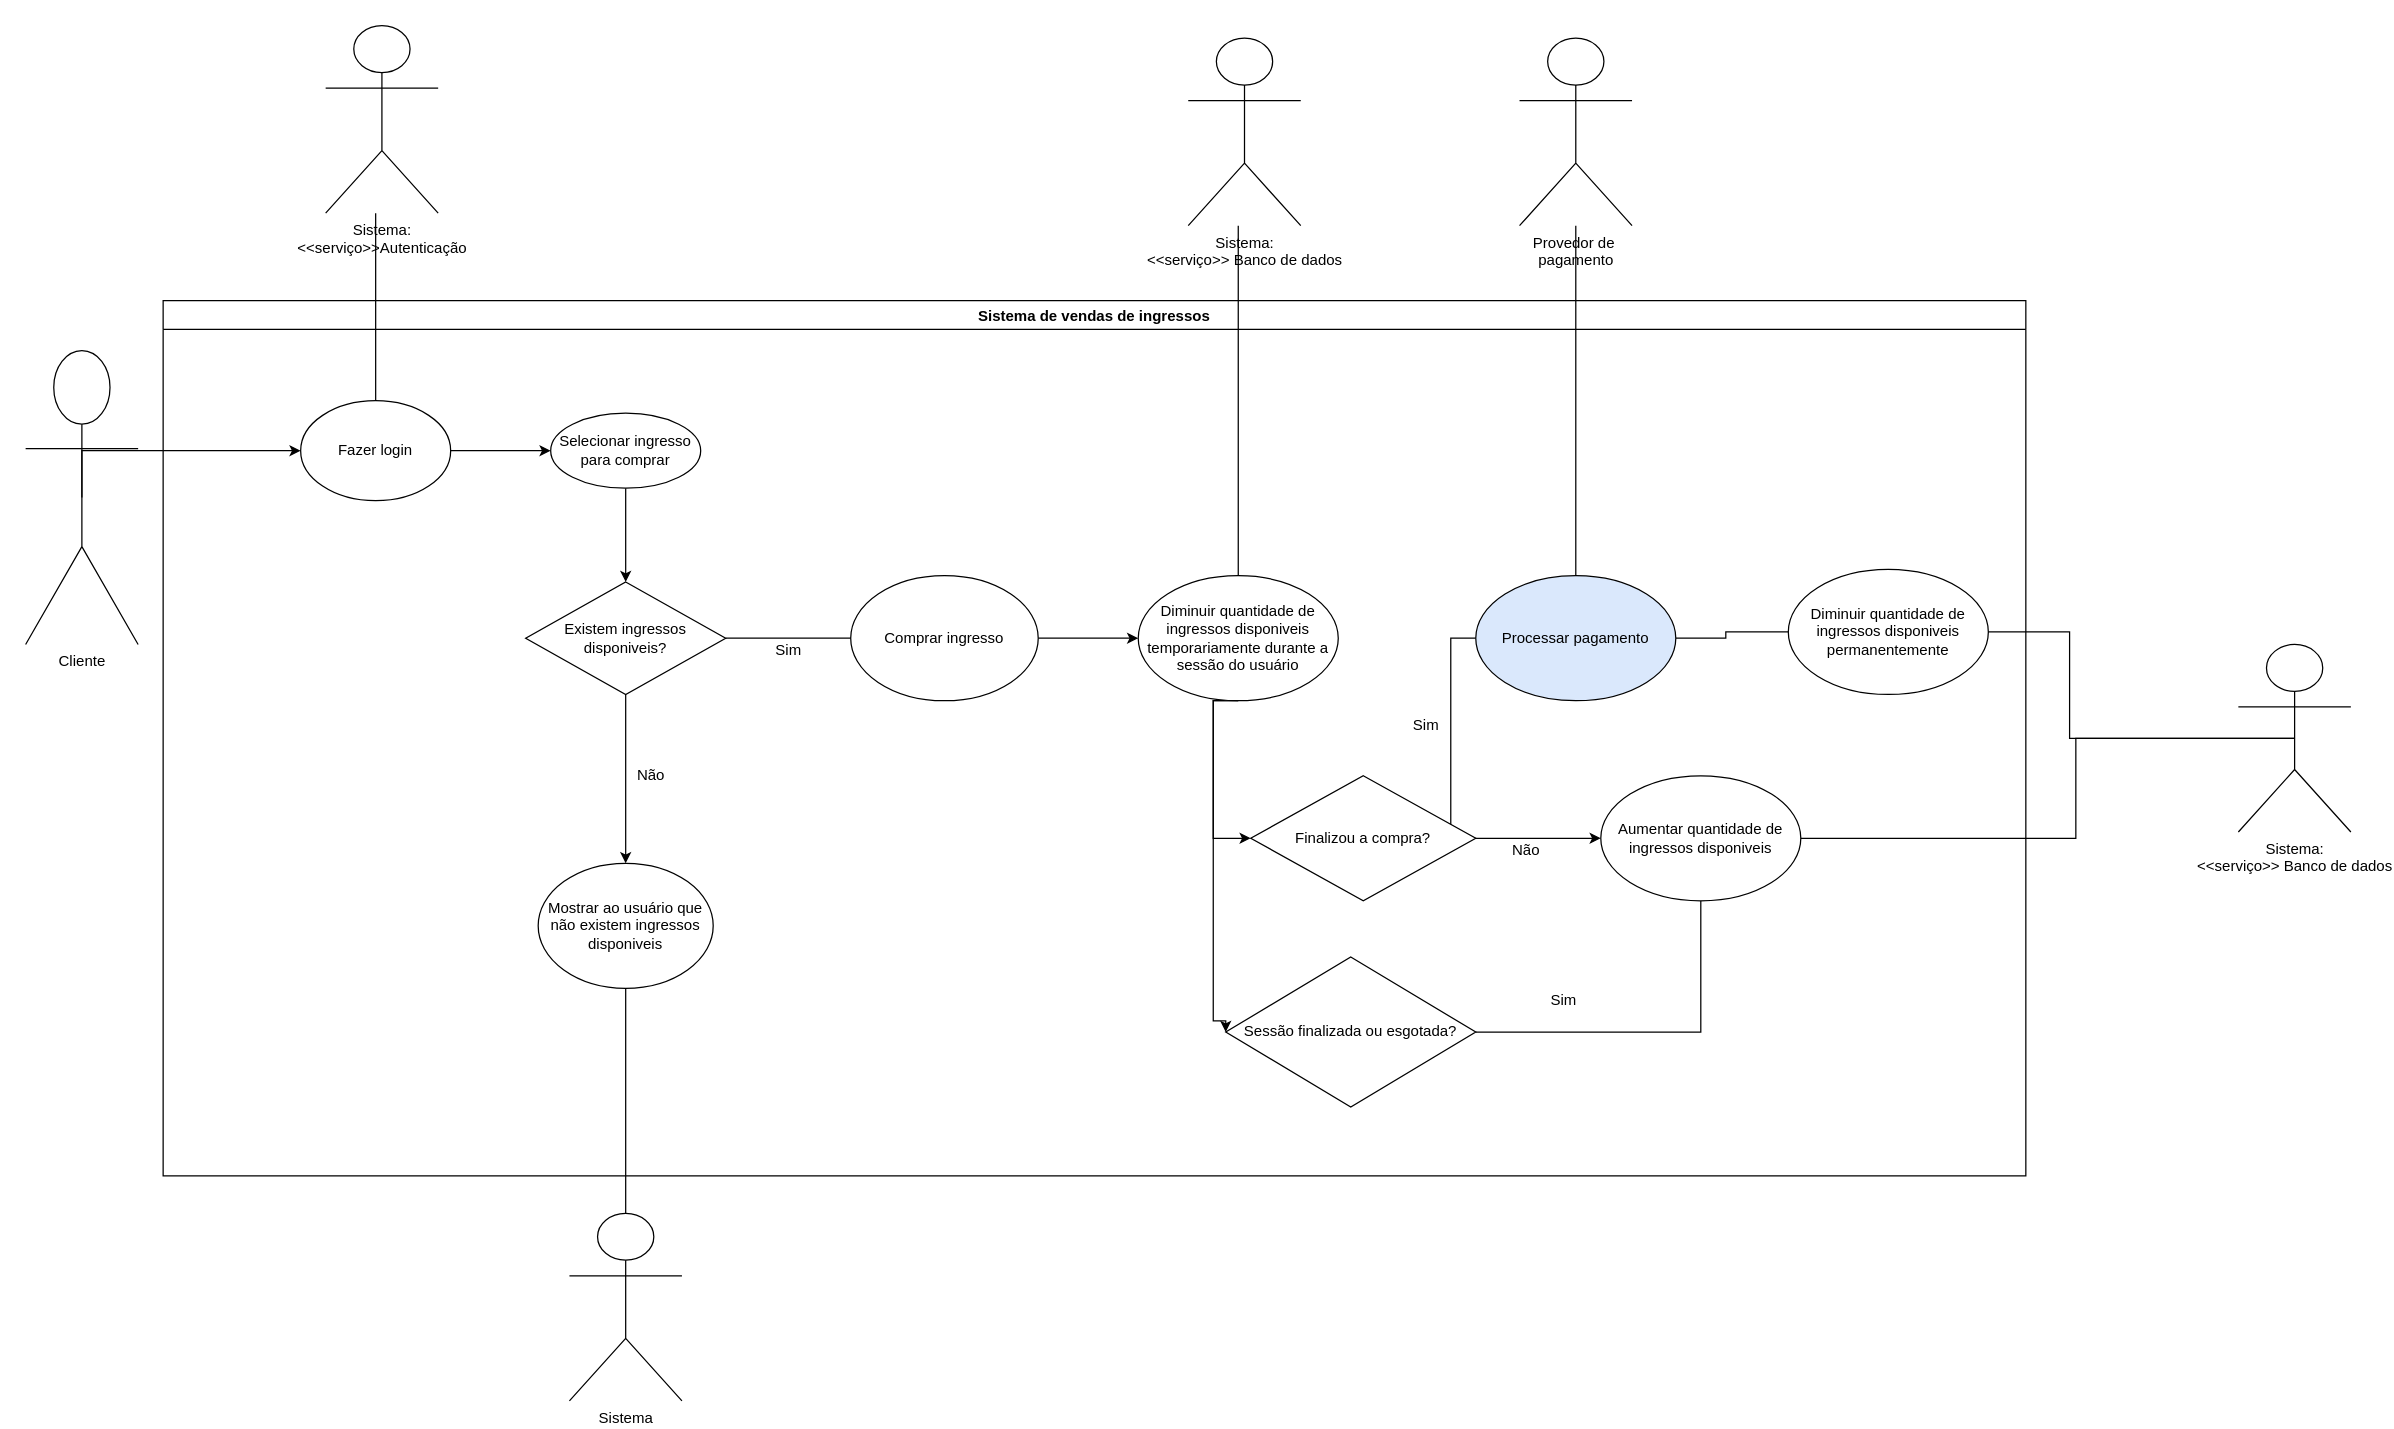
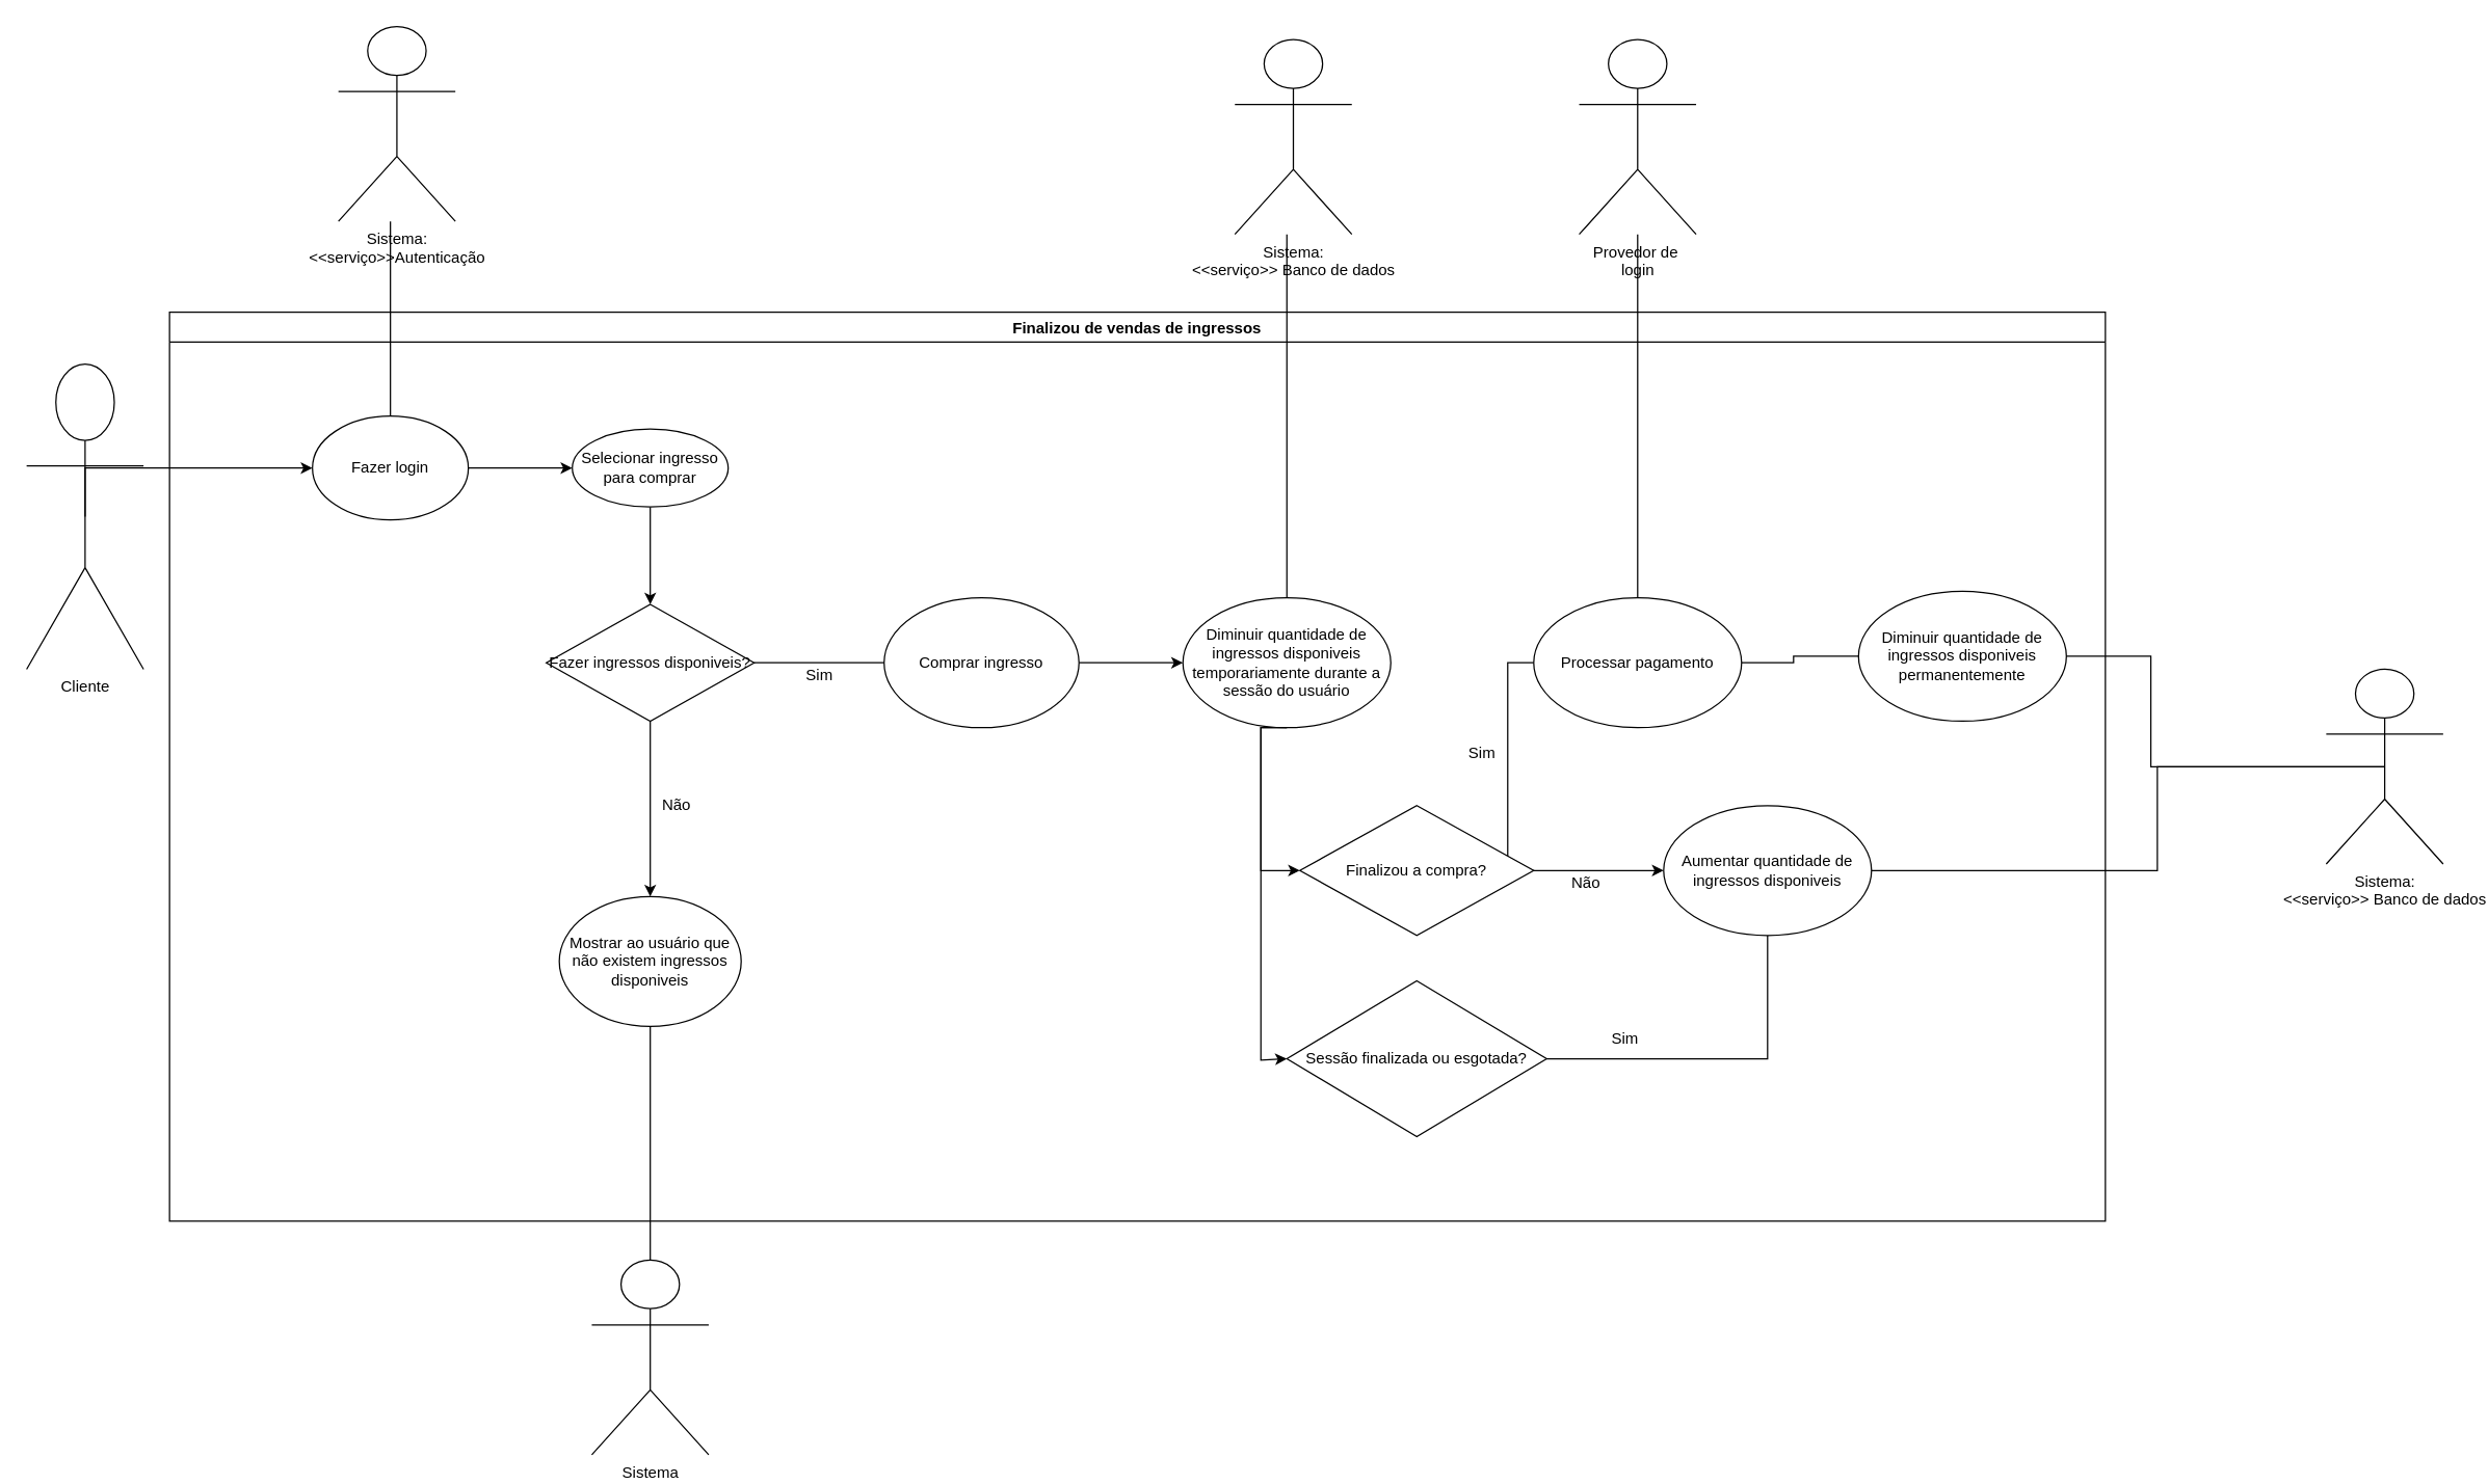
- <mxCell id="42" value="Provedor de&amp;nbsp;&lt;br&gt;pagamento" style="shape=umlActor;verticalLabelPosition=bottom;verticalAlign=top;html=1;outlineConnect=0;" vertex="1" parent="1"><mxGeometry x="1215" y="30" width="90" height="150" as="geometry" /></mxCell>
+ <mxCell id="42" value="Provedor de&amp;nbsp;&lt;br&gt;login" style="shape=umlActor;verticalLabelPosition=bottom;verticalAlign=top;html=1;outlineConnect=0;" vertex="1" parent="1"><mxGeometry x="1215" y="30" width="90" height="150" as="geometry" /></mxCell>
- <mxCell id="2" value="Sistema de vendas de ingressos" style="swimlane;" vertex="1" parent="1"><mxGeometry x="130" y="240" width="1490" height="700" as="geometry" /></mxCell>
+ <mxCell id="2" value="Finalizou de vendas de ingressos" style="swimlane;" vertex="1" parent="1"><mxGeometry x="130" y="240" width="1490" height="700" as="geometry" /></mxCell>
- <mxCell id="8" value="Existem ingressos disponiveis?" style="rhombus;whiteSpace=wrap;html=1;" vertex="1" parent="2"><mxGeometry x="290" y="225" width="160" height="90" as="geometry" /></mxCell>
+ <mxCell id="8" value="Fazer ingressos disponiveis?" style="rhombus;whiteSpace=wrap;html=1;" vertex="1" parent="2"><mxGeometry x="290" y="225" width="160" height="90" as="geometry" /></mxCell>
- <mxCell id="28" value="Processar pagamento" style="ellipse;whiteSpace=wrap;html=1;fillColor=#dae8fc;" vertex="1" parent="2"><mxGeometry x="1050" y="220" width="160" height="100" as="geometry" /></mxCell>
+ <mxCell id="28" value="Processar pagamento" style="ellipse;whiteSpace=wrap;html=1;" vertex="1" parent="2"><mxGeometry x="1050" y="220" width="160" height="100" as="geometry" /></mxCell>
- <mxCell id="21" value="Sessão finalizada ou esgotada?" style="rhombus;whiteSpace=wrap;html=1;" vertex="1" parent="2"><mxGeometry x="850" y="525" width="200" height="120" as="geometry" /></mxCell>
+ <mxCell id="21" value="Sessão finalizada ou esgotada?" style="rhombus;whiteSpace=wrap;html=1;" vertex="1" parent="2"><mxGeometry x="860" y="515" width="200" height="120" as="geometry" /></mxCell>
